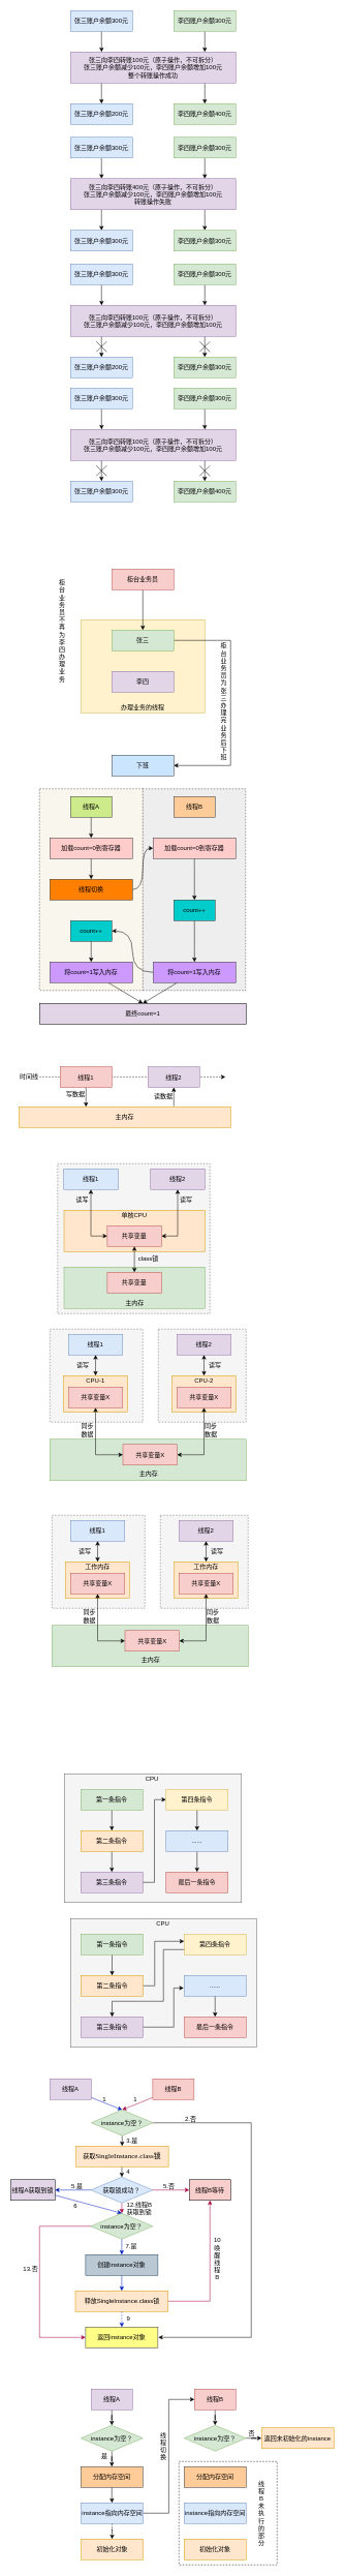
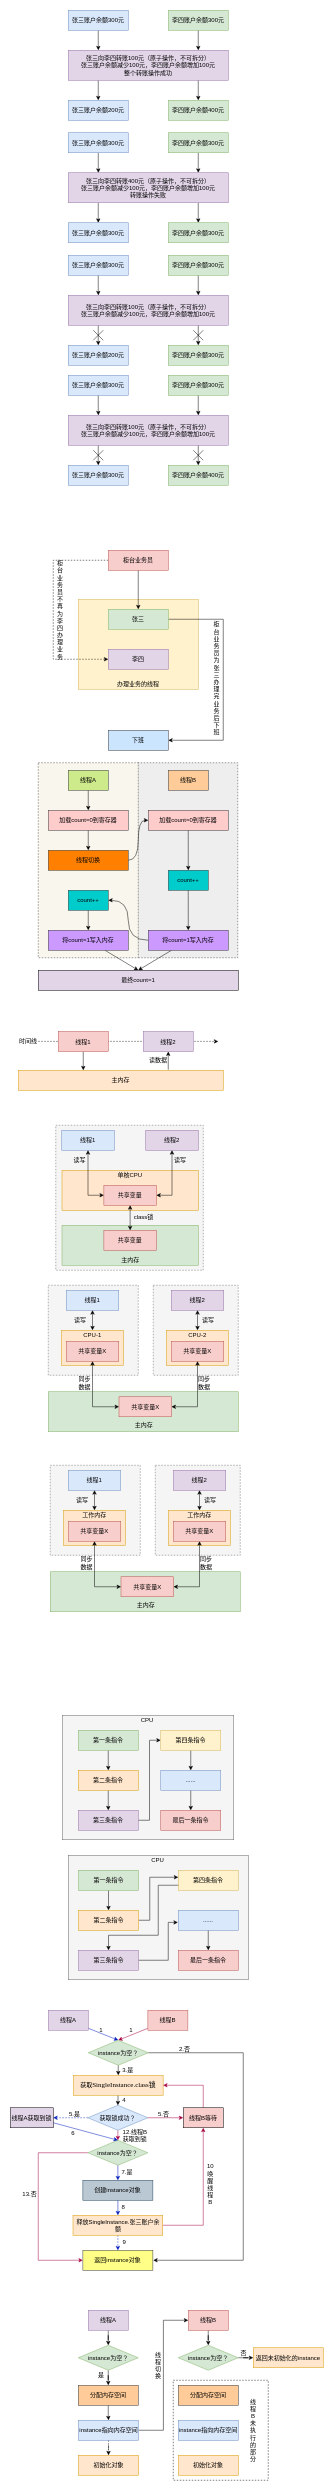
+ <mxCell id="55" style="edgeStyle=orthogonalEdgeStyle;rounded=0;orthogonalLoop=1;jettySize=auto;html=1;dashed=1;" parent="1" source="56" target="59" edge="1"><mxGeometry relative="1" as="geometry"><Array as="points"><mxPoint x="106" y="1120" /><mxPoint x="106" y="1318" /></Array></mxGeometry></mxCell>
- <mxCell id="89" value="写数据" style="text;html=1;strokeColor=none;fillColor=none;align=center;verticalAlign=middle;whiteSpace=wrap;rounded=0;" parent="1" vertex="1"><mxGeometry x="126" y="2107" width="40" height="17.44" as="geometry" /></mxCell>
+ <mxCell id="193" style="edgeStyle=orthogonalEdgeStyle;rounded=0;orthogonalLoop=1;jettySize=auto;html=1;entryX=1;entryY=0.5;entryDx=0;entryDy=0;exitX=0.5;exitY=0;exitDx=0;exitDy=0;fillColor=#d80073;strokeColor=#A50040;" edge="1" parent="1" source="194" target="179"><mxGeometry relative="1" as="geometry" /></mxCell>
- <mxCell id="182" style="edgeStyle=none;rounded=0;orthogonalLoop=1;jettySize=auto;html=1;entryX=1;entryY=0.5;entryDx=0;entryDy=0;fillColor=#0050ef;strokeColor=#001DBC;" edge="1" parent="1" source="183" target="196"><mxGeometry relative="1" as="geometry" /></mxCell>
+ <mxCell id="182" style="edgeStyle=none;rounded=0;orthogonalLoop=1;jettySize=auto;html=1;entryX=1;entryY=0.5;entryDx=0;entryDy=0;fillColor=#0050ef;strokeColor=#001DBC;dashed=1;" edge="1" parent="1" source="183" target="196"><mxGeometry relative="1" as="geometry" /></mxCell>
+ <mxCell id="207" value="8" style="text;html=1;strokeColor=none;fillColor=none;align=center;verticalAlign=middle;whiteSpace=wrap;rounded=0;" vertex="1" parent="1"><mxGeometry x="237" y="4400" width="19" height="25" as="geometry" /></mxCell>
- <mxCell id="191" value="释放SingleInstance.class锁" style="rounded=0;whiteSpace=wrap;html=1;fillColor=#ffe6cc;strokeColor=#d79b00;" vertex="1" parent="1"><mxGeometry x="145.5" y="4430" width="179.5" height="40" as="geometry" /></mxCell>
+ <mxCell id="191" value="释放SingleInstance.张三账户余额" style="rounded=0;whiteSpace=wrap;html=1;fillColor=#ffe6cc;strokeColor=#d79b00;" vertex="1" parent="1"><mxGeometry x="145.5" y="4430" width="179.5" height="40" as="geometry" /></mxCell>
